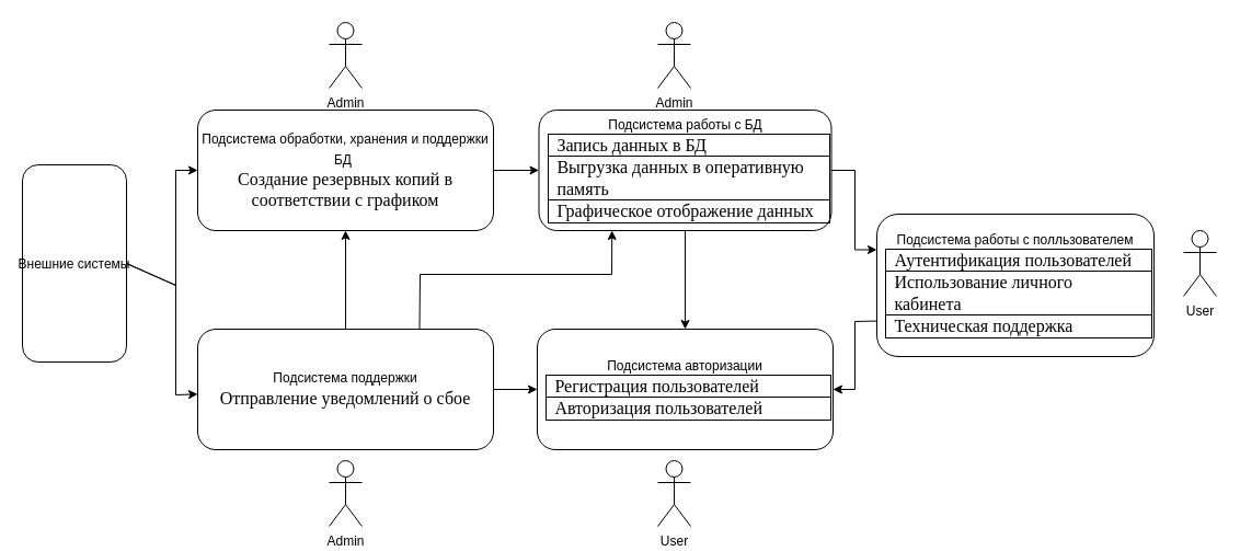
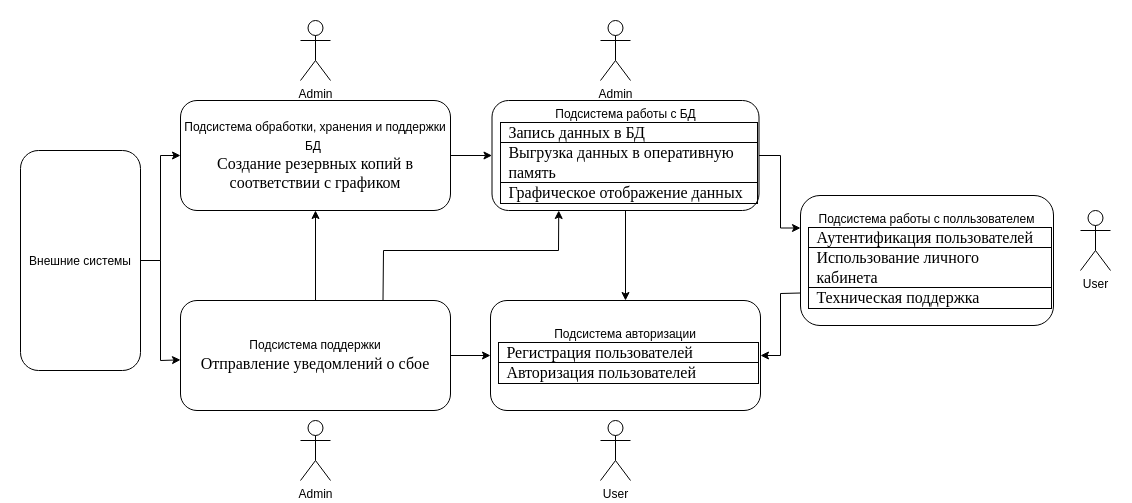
- <mxCell id="4" value="Внешние системы" style="rounded=1;textDirection=ltr;direction=west;" vertex="1" parent="1"><mxGeometry x="20" y="150" width="95" height="180" as="geometry" /></mxCell>
+ <mxCell id="4" value="Внешние системы" style="rounded=1;textDirection=ltr;direction=west;" vertex="1" parent="1"><mxGeometry x="20" y="150" width="120" height="220" as="geometry" /></mxCell>
